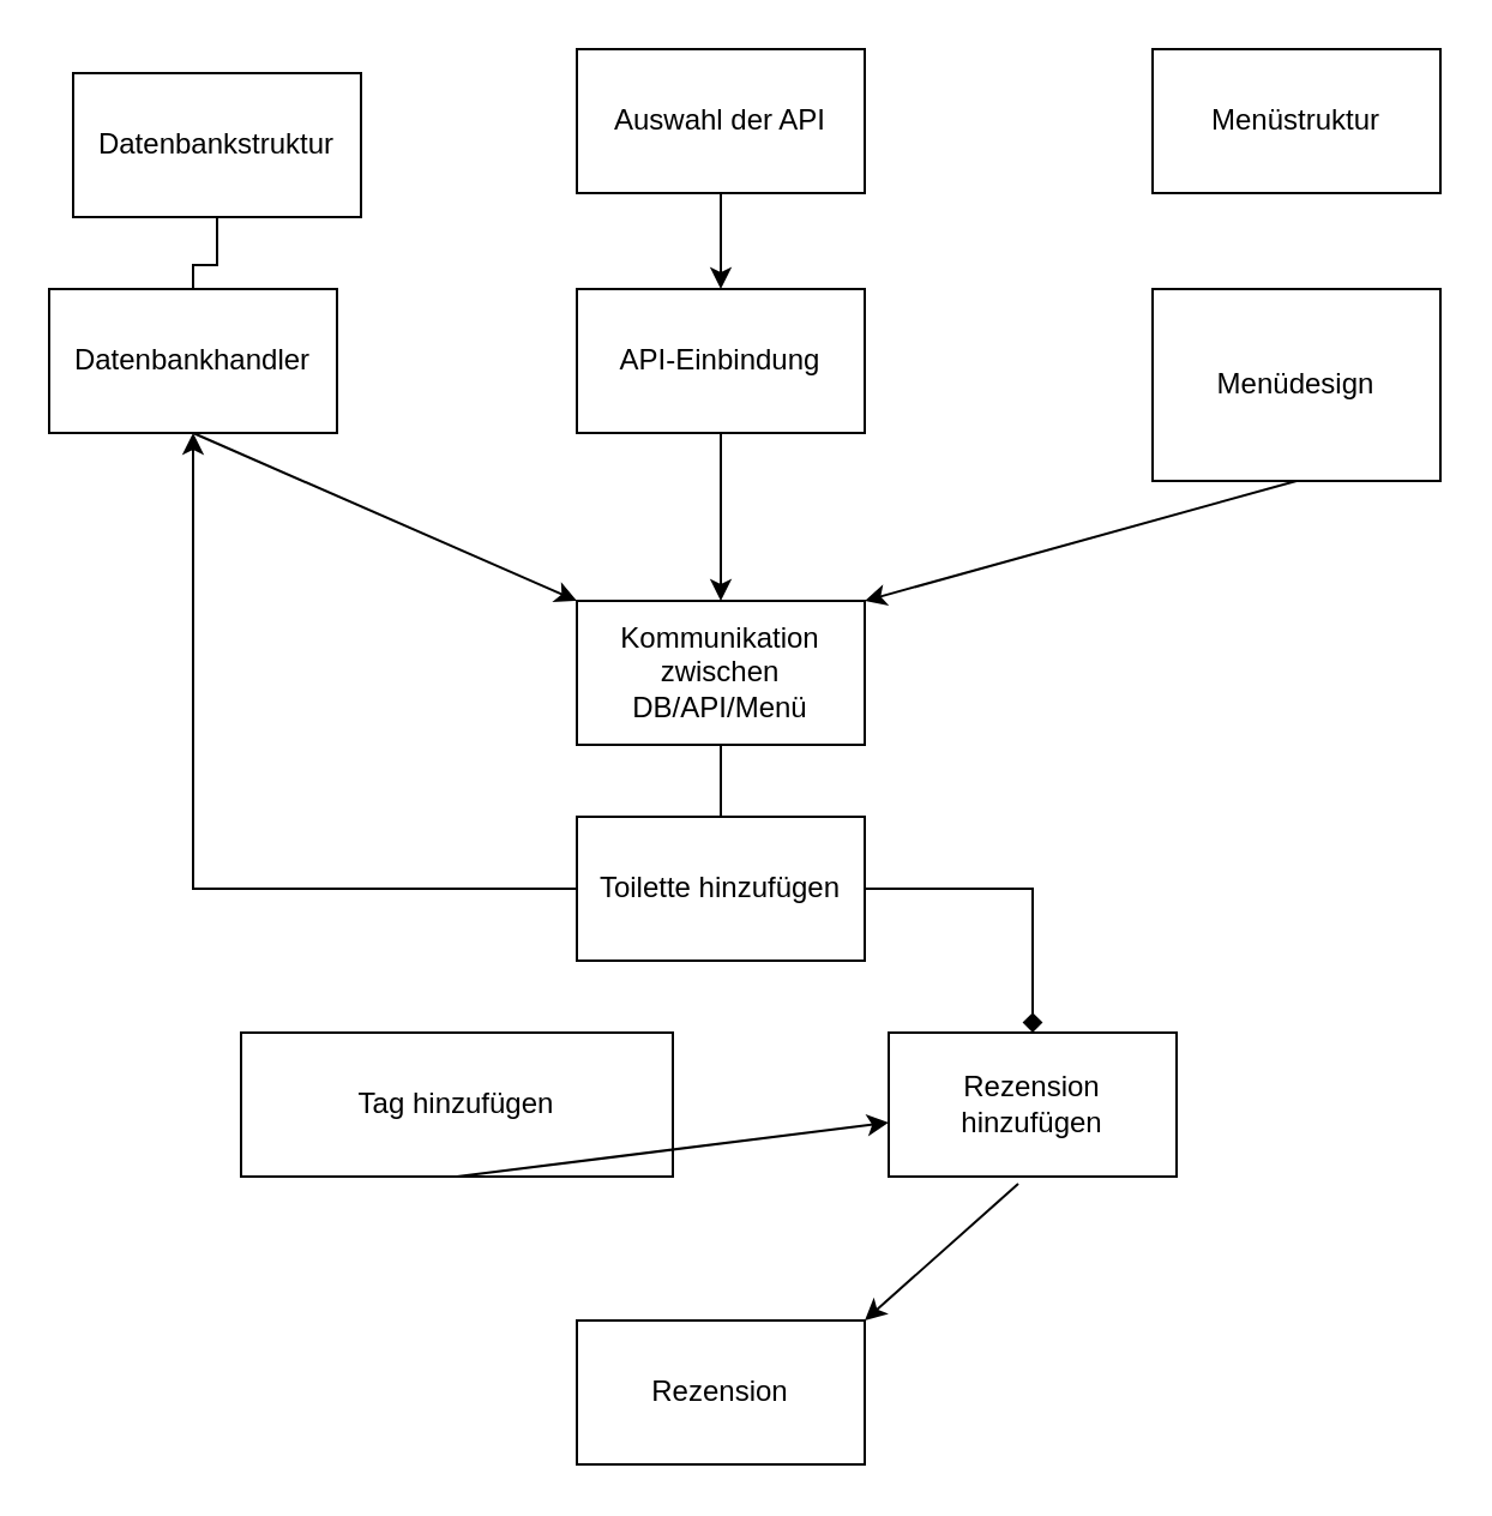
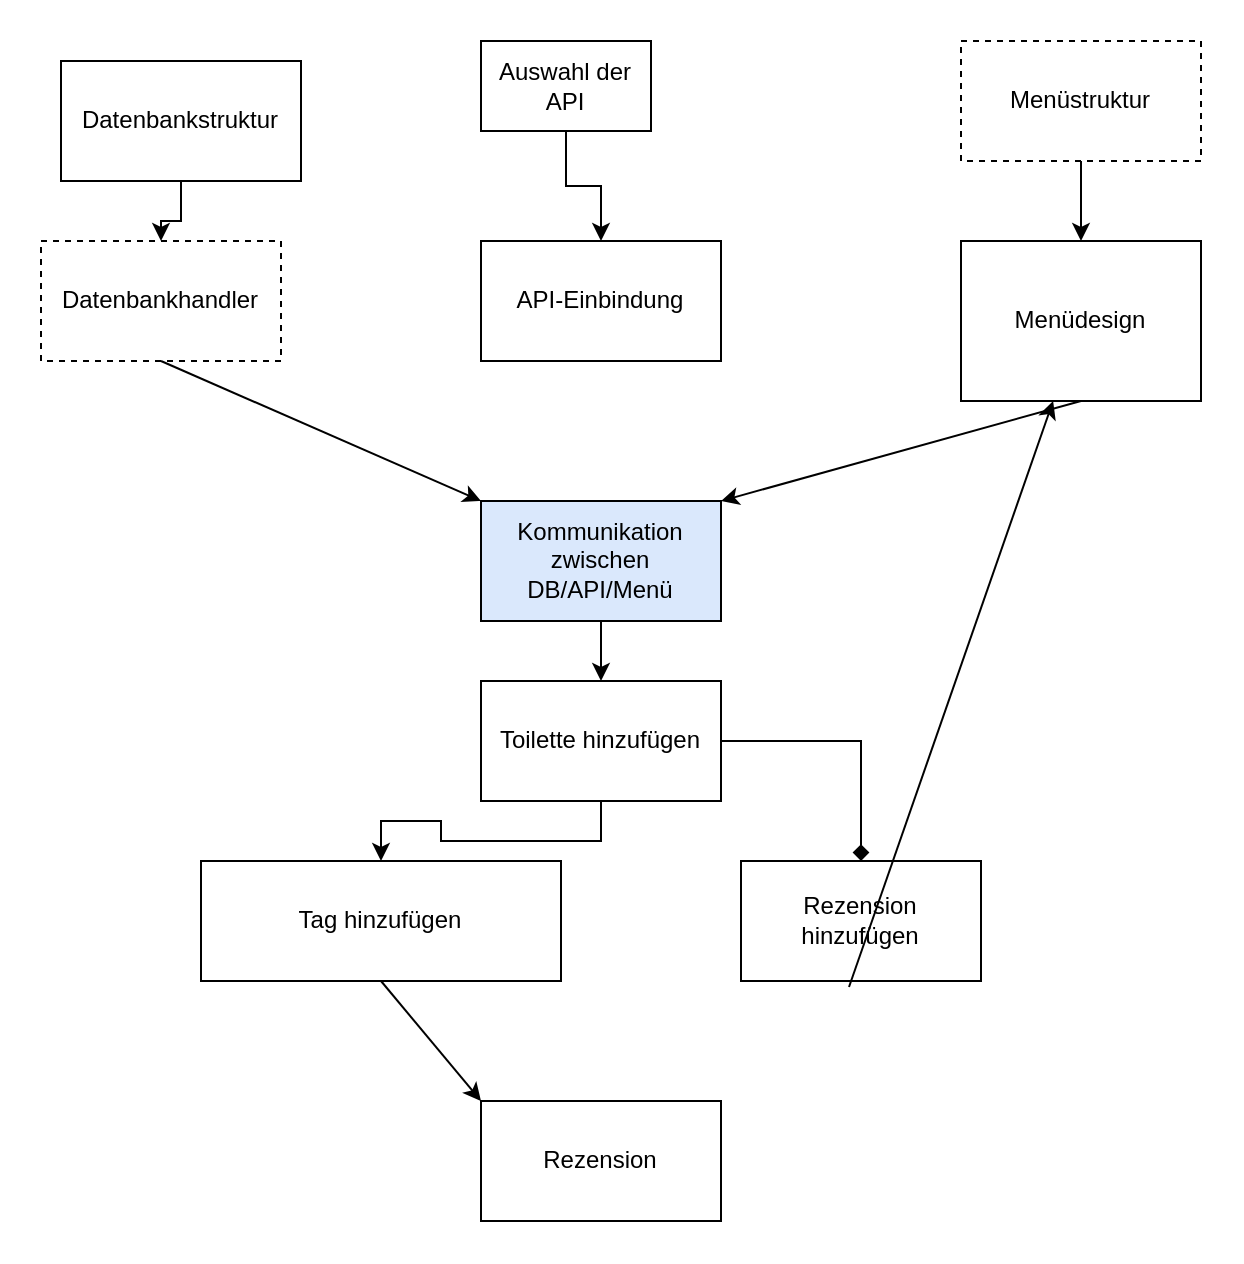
- <mxCell id="7" value="Auswahl der API" style="rounded=0;whiteSpace=wrap;html=1;" vertex="1" parent="1"><mxGeometry x="240" y="20" width="120" height="60" as="geometry" /></mxCell>
+ <mxCell id="7" value="Auswahl der API" style="rounded=0;whiteSpace=wrap;html=1;" vertex="1" parent="1"><mxGeometry x="240" y="20" width="85" height="45" as="geometry" /></mxCell>
- <mxCell id="5" value="Menüstruktur" style="rounded=0;whiteSpace=wrap;html=1;" vertex="1" parent="1"><mxGeometry x="480" y="20" width="120" height="60" as="geometry" /></mxCell>
+ <mxCell id="5" value="Menüstruktur" style="rounded=0;whiteSpace=wrap;html=1;dashed=1;" vertex="1" parent="1"><mxGeometry x="480" y="20" width="120" height="60" as="geometry" /></mxCell>
+ <mxCell id="4" value="" style="edgeStyle=orthogonalEdgeStyle;rounded=0;orthogonalLoop=1;jettySize=auto;html=1;" edge="1" parent="1" source="5" target="12"><mxGeometry relative="1" as="geometry" /></mxCell>
- <mxCell id="2" value="" style="edgeStyle=orthogonalEdgeStyle;rounded=0;orthogonalLoop=1;jettySize=auto;html=1;endArrow=none;" edge="1" parent="1" source="3" target="10"><mxGeometry relative="1" as="geometry" /></mxCell>
+ <mxCell id="2" value="" style="edgeStyle=orthogonalEdgeStyle;rounded=0;orthogonalLoop=1;jettySize=auto;html=1;" edge="1" parent="1" source="3" target="10"><mxGeometry relative="1" as="geometry" /></mxCell>
- <mxCell id="10" value="Datenbankhandler" style="rounded=0;whiteSpace=wrap;html=1;" vertex="1" parent="1"><mxGeometry x="20" y="120" width="120" height="60" as="geometry" /></mxCell>
+ <mxCell id="10" value="Datenbankhandler" style="rounded=0;whiteSpace=wrap;html=1;dashed=1;" vertex="1" parent="1"><mxGeometry x="20" y="120" width="120" height="60" as="geometry" /></mxCell>
- <mxCell id="14" value="" style="endArrow=classic;html=1;rounded=0;entryX=0.5;entryY=0;entryDx=0;entryDy=0;exitX=0.5;exitY=1;exitDx=0;exitDy=0;" edge="1" parent="1" source="11" target="9"><mxGeometry width="50" height="50" relative="1" as="geometry"><mxPoint x="310" y="300" as="sourcePoint" /><mxPoint x="360" y="250" as="targetPoint" /></mxGeometry></mxCell>
- <mxCell id="9" value="Kommunikation zwischen DB/API/Menü" style="rounded=0;whiteSpace=wrap;html=1;" vertex="1" parent="1"><mxGeometry x="240" y="250" width="120" height="60" as="geometry" /></mxCell>
+ <mxCell id="9" value="Kommunikation zwischen DB/API/Menü" style="rounded=0;whiteSpace=wrap;html=1;fillColor=#dae8fc;" vertex="1" parent="1"><mxGeometry x="240" y="250" width="120" height="60" as="geometry" /></mxCell>
- <mxCell id="8" value="" style="edgeStyle=orthogonalEdgeStyle;rounded=0;orthogonalLoop=1;jettySize=auto;html=1;endArrow=none;" edge="1" parent="1" source="9" target="18"><mxGeometry relative="1" as="geometry" /></mxCell>
+ <mxCell id="8" value="" style="edgeStyle=orthogonalEdgeStyle;rounded=0;orthogonalLoop=1;jettySize=auto;html=1;" edge="1" parent="1" source="9" target="18"><mxGeometry relative="1" as="geometry" /></mxCell>
- <mxCell id="16" value="" style="edgeStyle=orthogonalEdgeStyle;rounded=0;orthogonalLoop=1;jettySize=auto;html=1;" edge="1" parent="1" source="18" target="10"><mxGeometry relative="1" as="geometry" /></mxCell>
+ <mxCell id="16" value="" style="edgeStyle=orthogonalEdgeStyle;rounded=0;orthogonalLoop=1;jettySize=auto;html=1;" edge="1" parent="1" source="18" target="19"><mxGeometry relative="1" as="geometry" /></mxCell>
- <mxCell id="22" value="" style="endArrow=classic;html=1;rounded=0;exitX=0.5;exitY=1;exitDx=0;exitDy=0;" edge="1" parent="1" source="19" target="20"><mxGeometry width="50" height="50" relative="1" as="geometry"><mxPoint x="310" y="430" as="sourcePoint" /><mxPoint x="360" y="380" as="targetPoint" /></mxGeometry></mxCell>
+ <mxCell id="22" value="" style="endArrow=classic;html=1;rounded=0;exitX=0.5;exitY=1;exitDx=0;exitDy=0;entryX=0;entryY=0;entryDx=0;entryDy=0;" edge="1" parent="1" source="19" target="21"><mxGeometry width="50" height="50" relative="1" as="geometry"><mxPoint x="310" y="430" as="sourcePoint" /><mxPoint x="360" y="380" as="targetPoint" /></mxGeometry></mxCell>
- <mxCell id="23" value="" style="endArrow=classic;html=1;rounded=0;exitX=0.45;exitY=1.05;exitDx=0;exitDy=0;exitPerimeter=0;entryX=1;entryY=0;entryDx=0;entryDy=0;" edge="1" parent="1" source="20" target="21"><mxGeometry width="50" height="50" relative="1" as="geometry"><mxPoint x="310" y="430" as="sourcePoint" /><mxPoint x="360" y="380" as="targetPoint" /></mxGeometry></mxCell>
+ <mxCell id="23" value="" style="endArrow=classic;html=1;rounded=0;exitX=0.45;exitY=1.05;exitDx=0;exitDy=0;exitPerimeter=0;" edge="1" parent="1" source="20" target="12"><mxGeometry width="50" height="50" relative="1" as="geometry"><mxPoint x="310" y="430" as="sourcePoint" /><mxPoint x="360" y="380" as="targetPoint" /></mxGeometry></mxCell>
